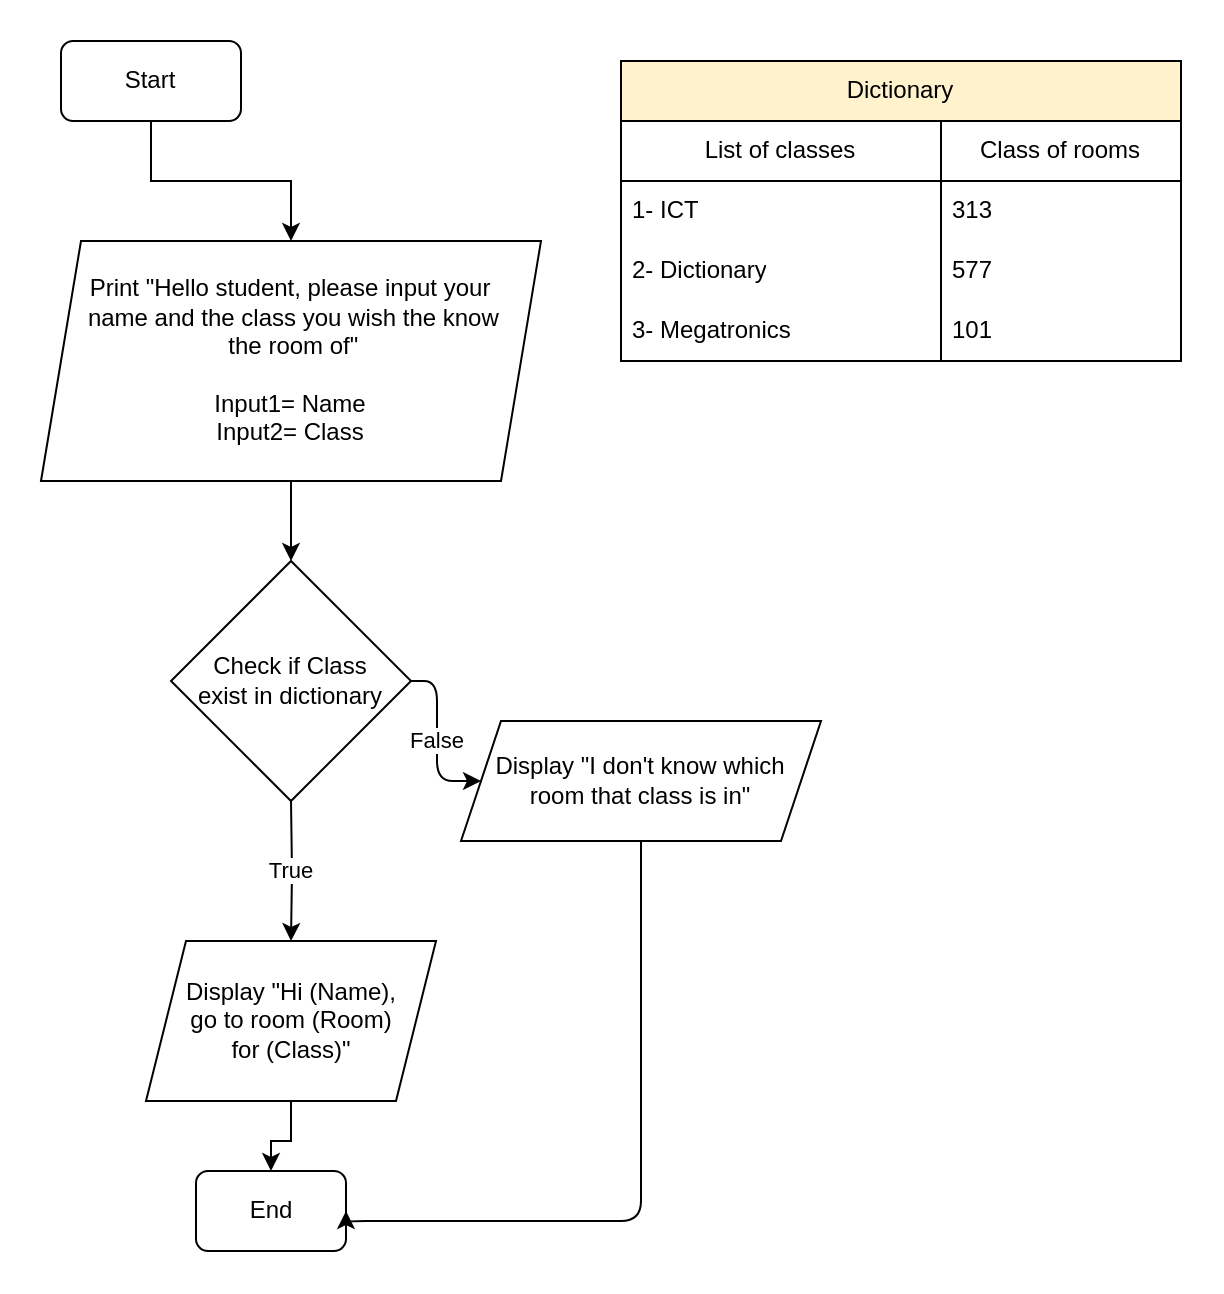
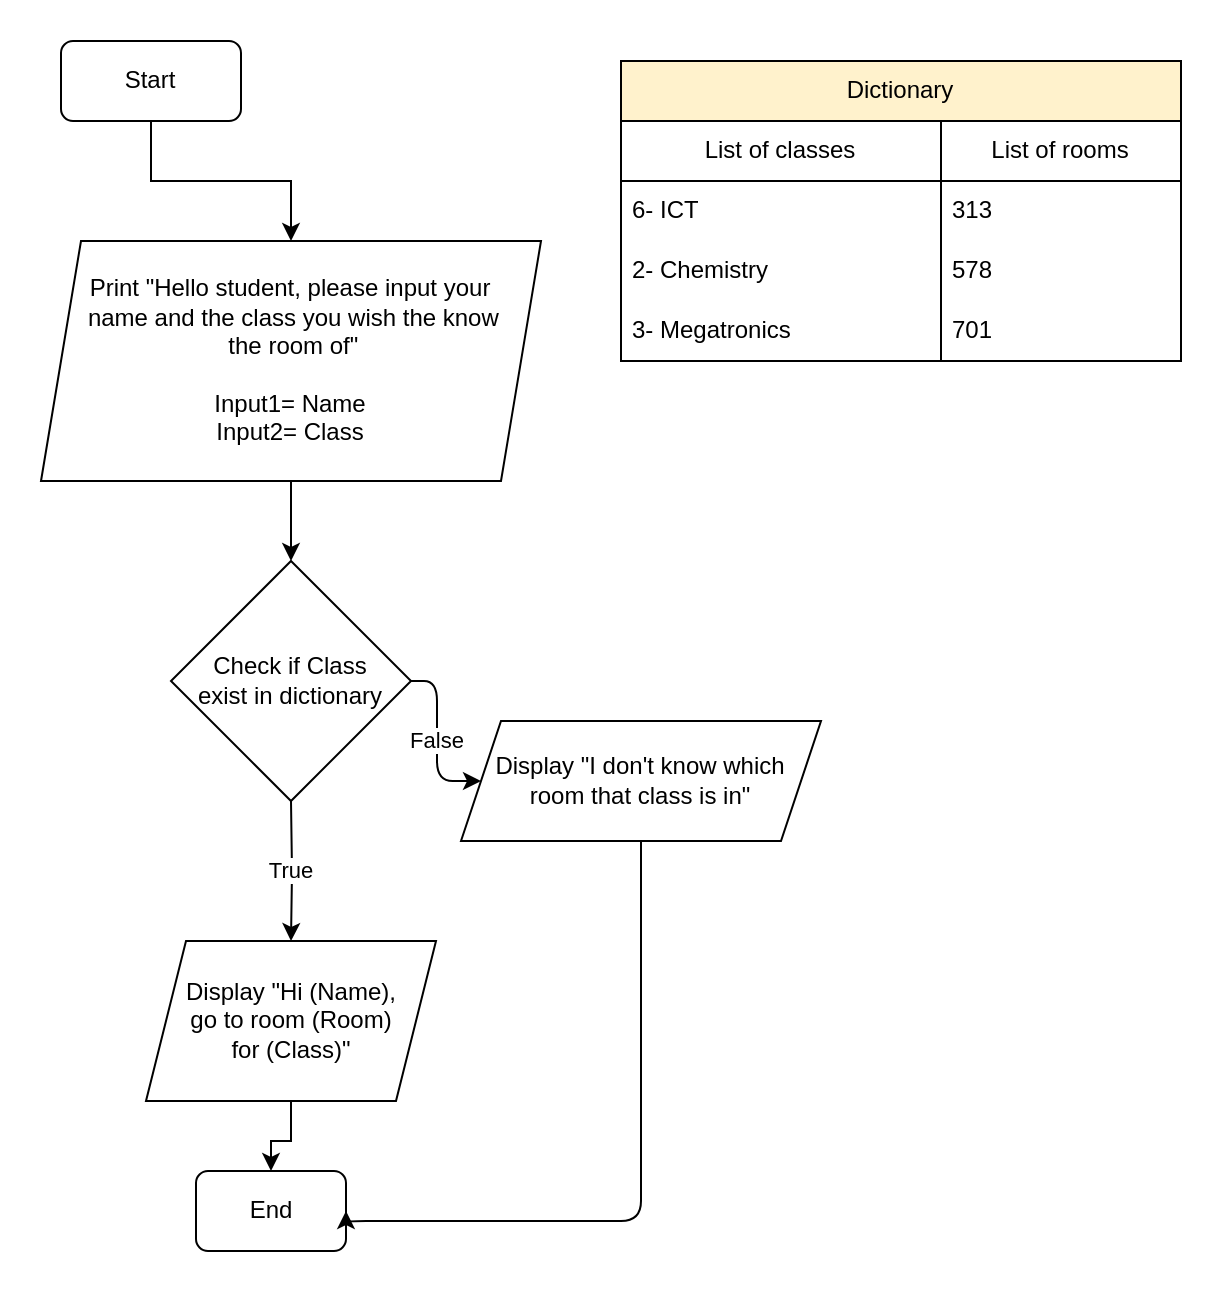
- <mxCell id="17" value="Class of rooms" style="swimlane;fontStyle=0;childLayout=stackLayout;horizontal=1;startSize=30;horizontalStack=0;resizeParent=1;resizeParentMax=0;resizeLast=0;collapsible=1;marginBottom=0;whiteSpace=wrap;html=1;" parent="12" vertex="1"><mxGeometry x="160" y="30" width="120" height="120" as="geometry" /></mxCell>
+ <mxCell id="17" value="List of rooms" style="swimlane;fontStyle=0;childLayout=stackLayout;horizontal=1;startSize=30;horizontalStack=0;resizeParent=1;resizeParentMax=0;resizeLast=0;collapsible=1;marginBottom=0;whiteSpace=wrap;html=1;" parent="12" vertex="1"><mxGeometry x="160" y="30" width="120" height="120" as="geometry" /></mxCell>
- <mxCell id="14" value="1- ICT" style="text;strokeColor=none;fillColor=none;align=left;verticalAlign=middle;spacingLeft=4;spacingRight=4;overflow=hidden;points=[[0,0.5],[1,0.5]];portConstraint=eastwest;rotatable=0;whiteSpace=wrap;html=1;" parent="13" vertex="1"><mxGeometry y="30" width="160" height="30" as="geometry" /></mxCell>
+ <mxCell id="14" value="6- ICT" style="text;strokeColor=none;fillColor=none;align=left;verticalAlign=middle;spacingLeft=4;spacingRight=4;overflow=hidden;points=[[0,0.5],[1,0.5]];portConstraint=eastwest;rotatable=0;whiteSpace=wrap;html=1;" parent="13" vertex="1"><mxGeometry y="30" width="160" height="30" as="geometry" /></mxCell>
- <mxCell id="15" value="2- Dictionary" style="text;strokeColor=none;fillColor=none;align=left;verticalAlign=middle;spacingLeft=4;spacingRight=4;overflow=hidden;points=[[0,0.5],[1,0.5]];portConstraint=eastwest;rotatable=0;whiteSpace=wrap;html=1;" parent="13" vertex="1"><mxGeometry y="60" width="160" height="30" as="geometry" /></mxCell>
+ <mxCell id="15" value="2- Chemistry" style="text;strokeColor=none;fillColor=none;align=left;verticalAlign=middle;spacingLeft=4;spacingRight=4;overflow=hidden;points=[[0,0.5],[1,0.5]];portConstraint=eastwest;rotatable=0;whiteSpace=wrap;html=1;" parent="13" vertex="1"><mxGeometry y="60" width="160" height="30" as="geometry" /></mxCell>
- <mxCell id="19" value="577" style="text;strokeColor=none;fillColor=none;align=left;verticalAlign=middle;spacingLeft=4;spacingRight=4;overflow=hidden;points=[[0,0.5],[1,0.5]];portConstraint=eastwest;rotatable=0;whiteSpace=wrap;html=1;" parent="17" vertex="1"><mxGeometry y="60" width="120" height="30" as="geometry" /></mxCell>
+ <mxCell id="19" value="578" style="text;strokeColor=none;fillColor=none;align=left;verticalAlign=middle;spacingLeft=4;spacingRight=4;overflow=hidden;points=[[0,0.5],[1,0.5]];portConstraint=eastwest;rotatable=0;whiteSpace=wrap;html=1;" parent="17" vertex="1"><mxGeometry y="60" width="120" height="30" as="geometry" /></mxCell>
- <mxCell id="20" value="101" style="text;strokeColor=none;fillColor=none;align=left;verticalAlign=middle;spacingLeft=4;spacingRight=4;overflow=hidden;points=[[0,0.5],[1,0.5]];portConstraint=eastwest;rotatable=0;whiteSpace=wrap;html=1;" parent="17" vertex="1"><mxGeometry y="90" width="120" height="30" as="geometry" /></mxCell>
+ <mxCell id="20" value="701" style="text;strokeColor=none;fillColor=none;align=left;verticalAlign=middle;spacingLeft=4;spacingRight=4;overflow=hidden;points=[[0,0.5],[1,0.5]];portConstraint=eastwest;rotatable=0;whiteSpace=wrap;html=1;" parent="17" vertex="1"><mxGeometry y="90" width="120" height="30" as="geometry" /></mxCell>
